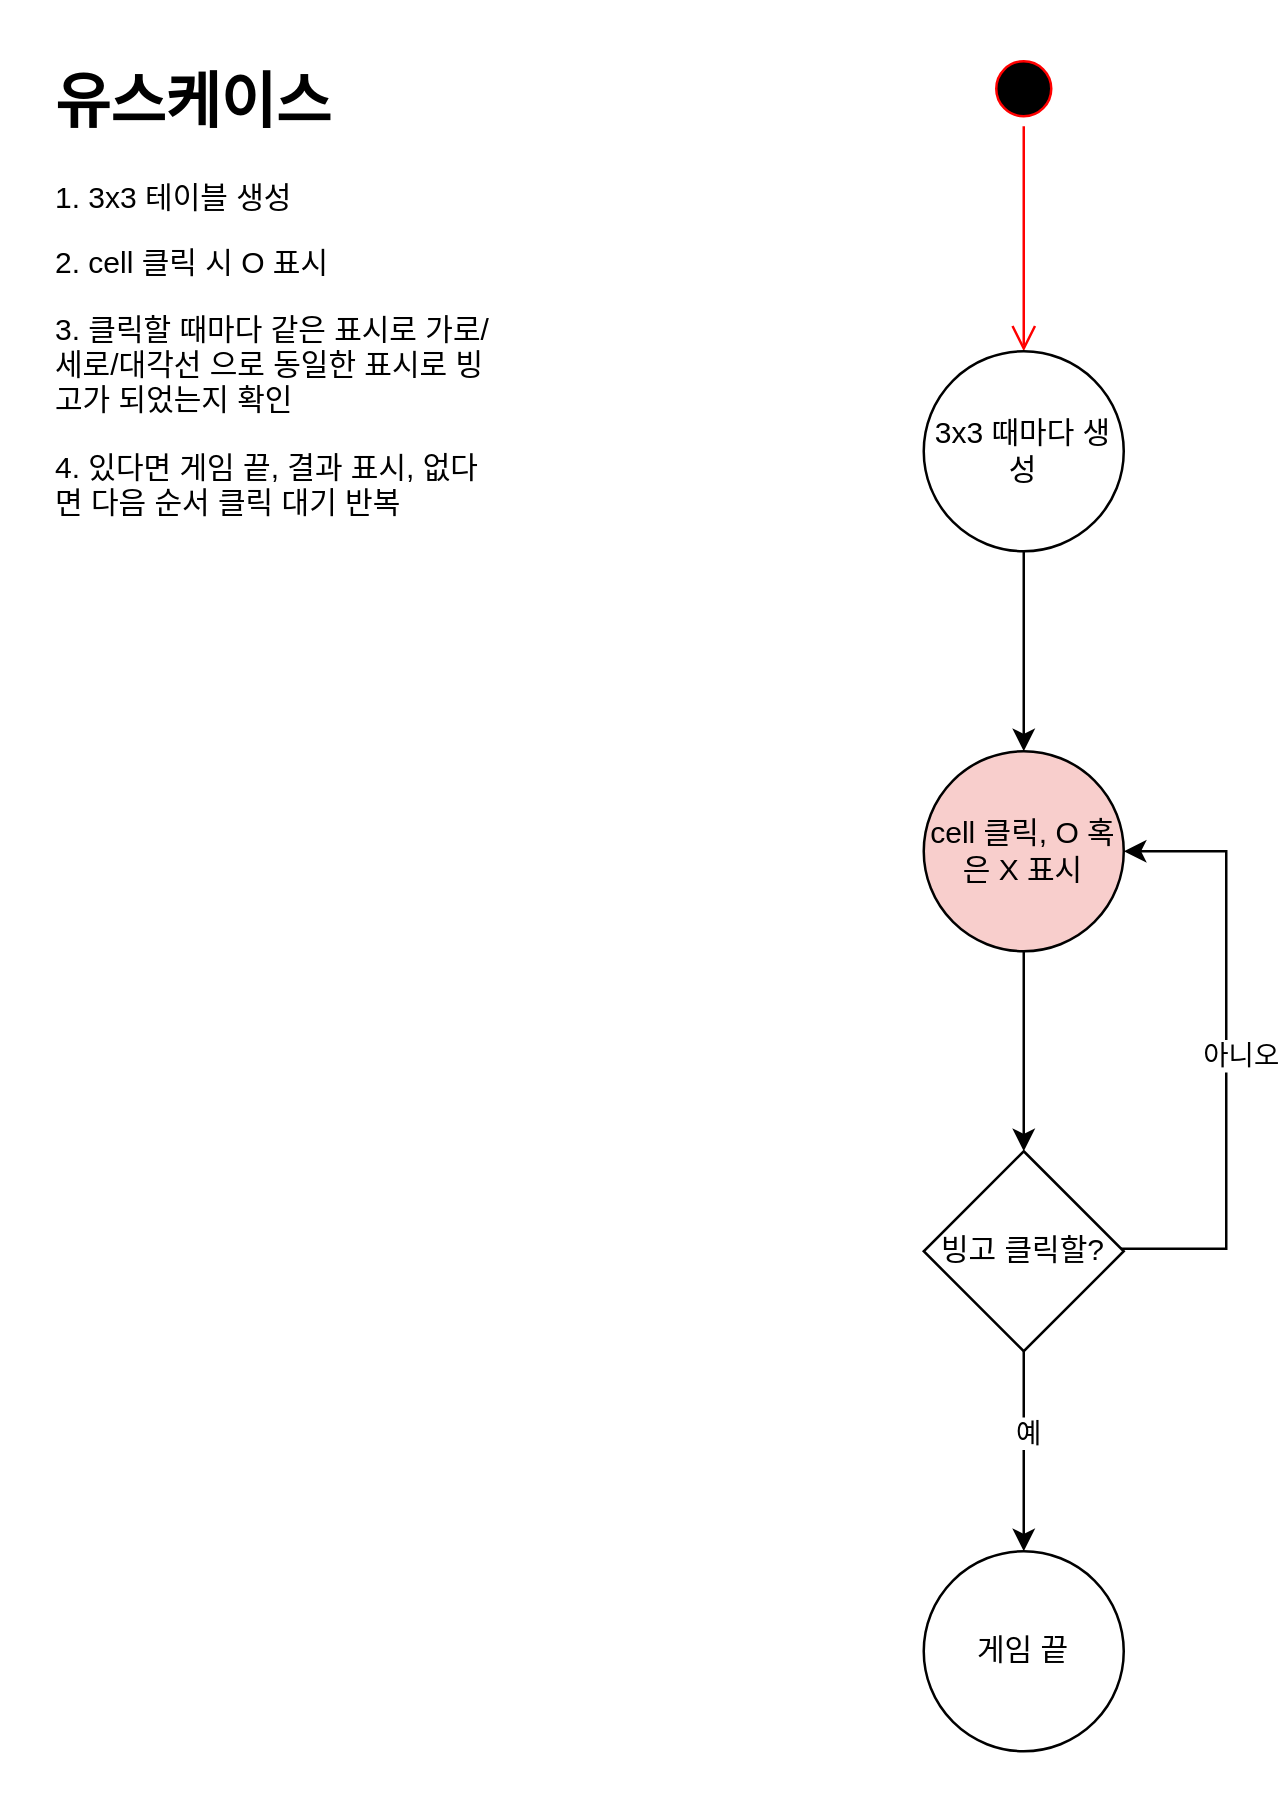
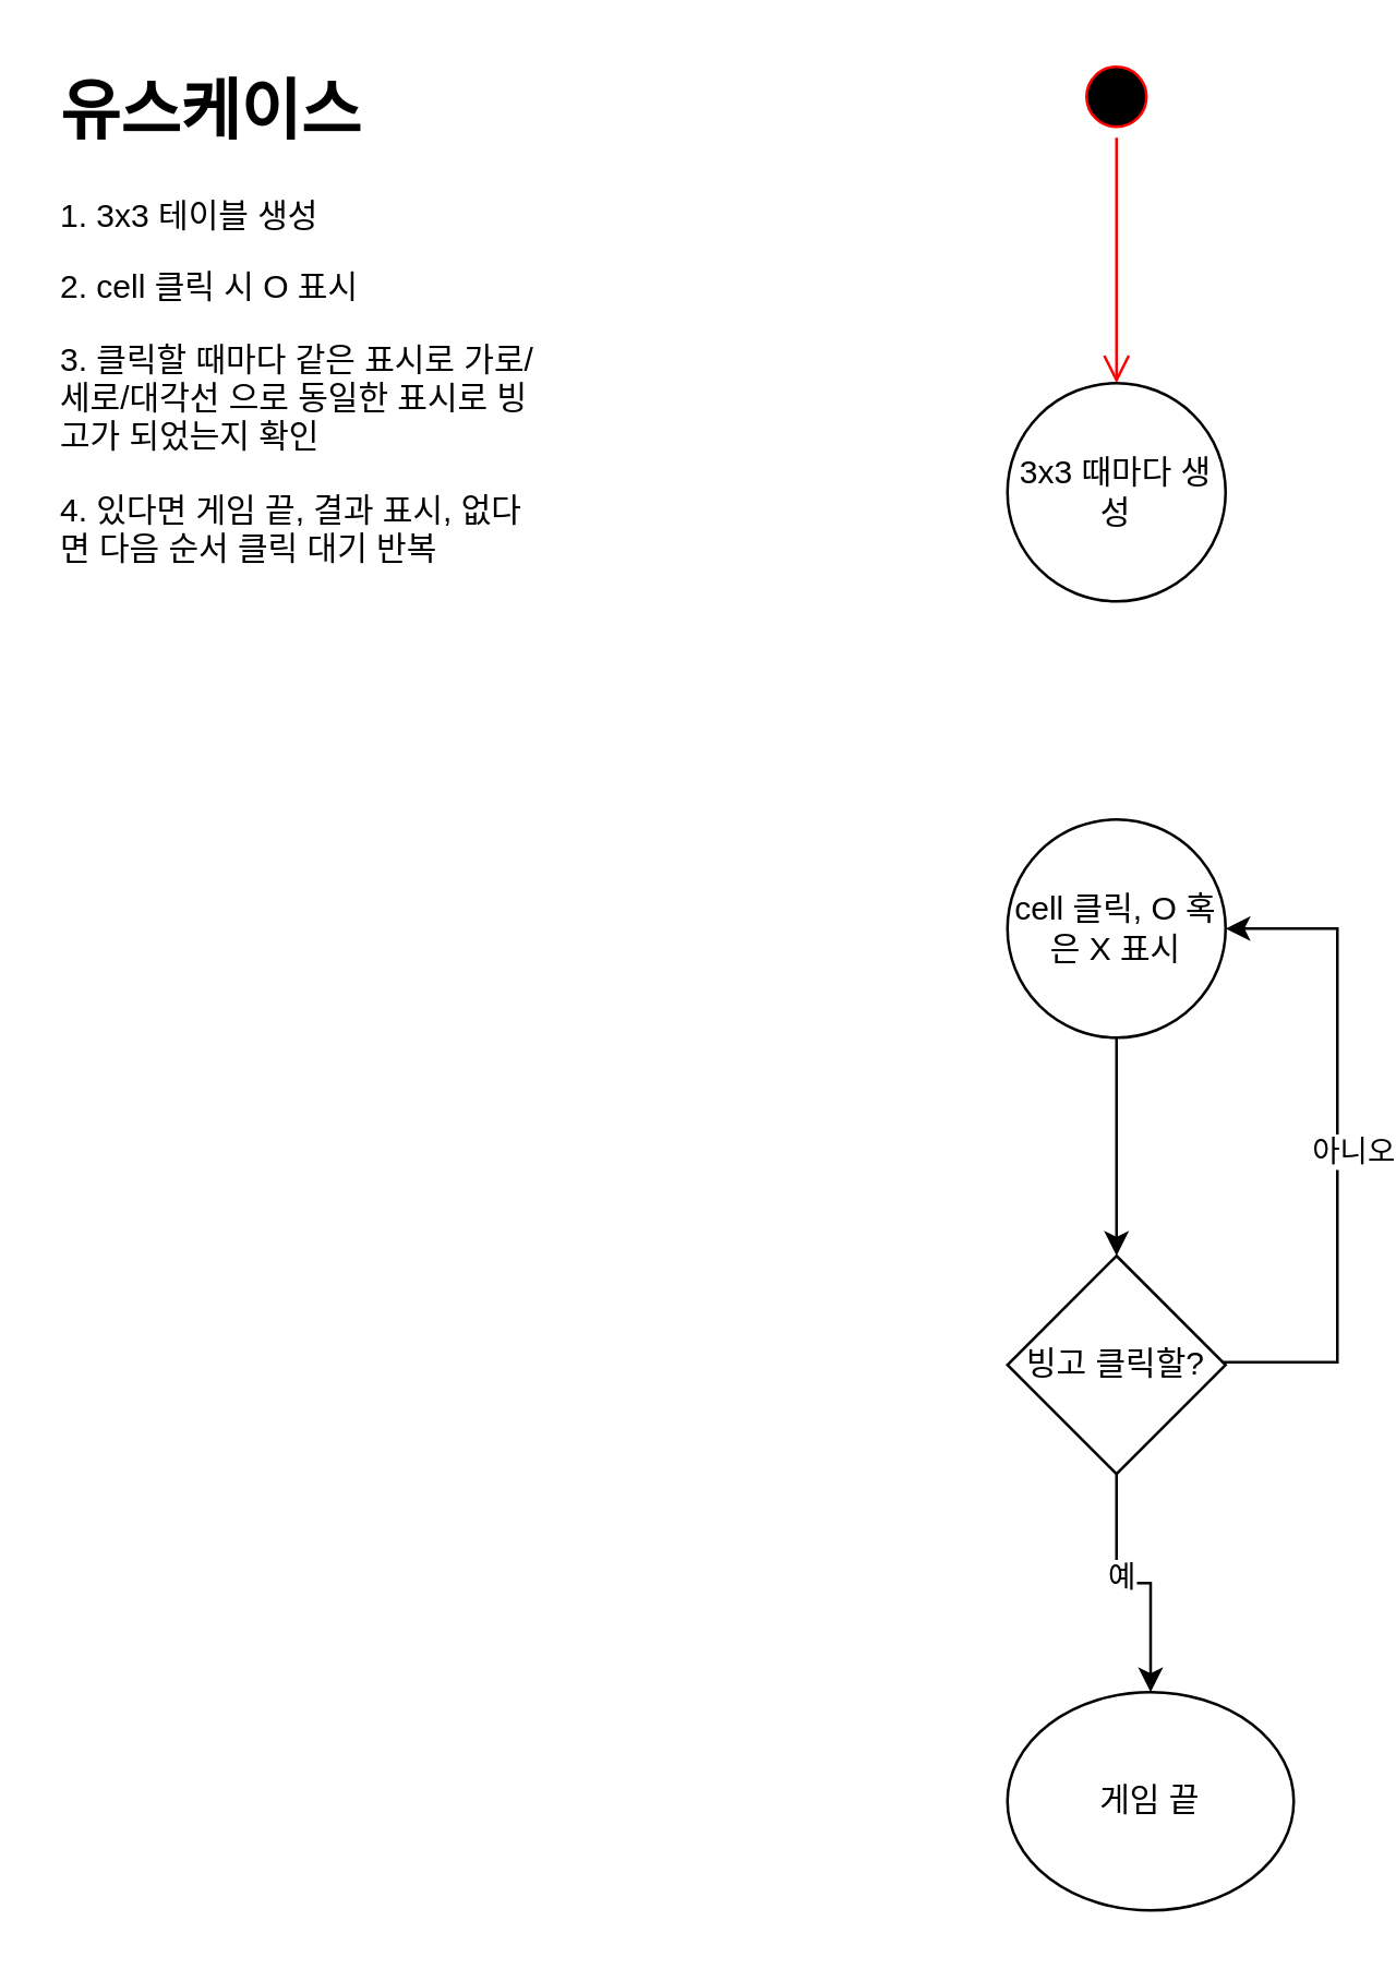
- <mxCell id="5" value="" style="edgeStyle=orthogonalEdgeStyle;rounded=0;orthogonalLoop=1;jettySize=auto;html=1;" edge="1" parent="1" source="6" target="8"><mxGeometry relative="1" as="geometry" /></mxCell>
- <mxCell id="8" value="cell 클릭, O 혹은 X 표시" style="ellipse;whiteSpace=wrap;html=1;fillColor=#f8cecc;" vertex="1" parent="1"><mxGeometry x="369" y="300" width="80" height="80" as="geometry" /></mxCell>
+ <mxCell id="8" value="cell 클릭, O 혹은 X 표시" style="ellipse;whiteSpace=wrap;html=1;" vertex="1" parent="1"><mxGeometry x="369" y="300" width="80" height="80" as="geometry" /></mxCell>
- <mxCell id="14" value="게임 끝" style="ellipse;whiteSpace=wrap;html=1;" vertex="1" parent="1"><mxGeometry x="369" y="620" width="80" height="80" as="geometry" /></mxCell>
+ <mxCell id="14" value="게임 끝" style="ellipse;whiteSpace=wrap;html=1;" vertex="1" parent="1"><mxGeometry x="369" y="620" width="105" height="80" as="geometry" /></mxCell>
